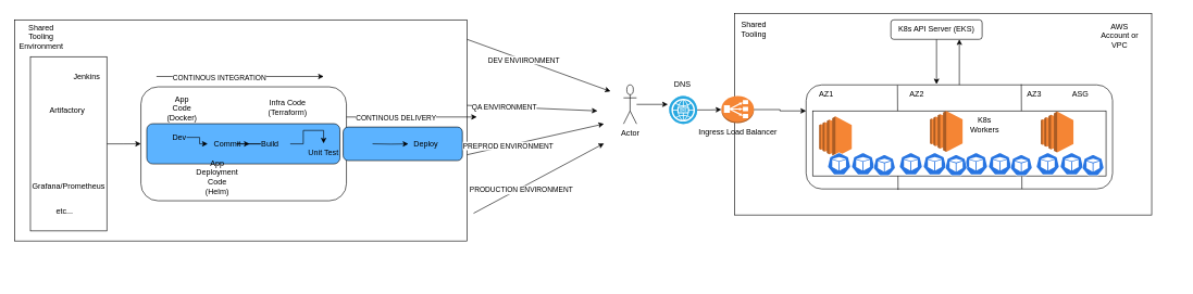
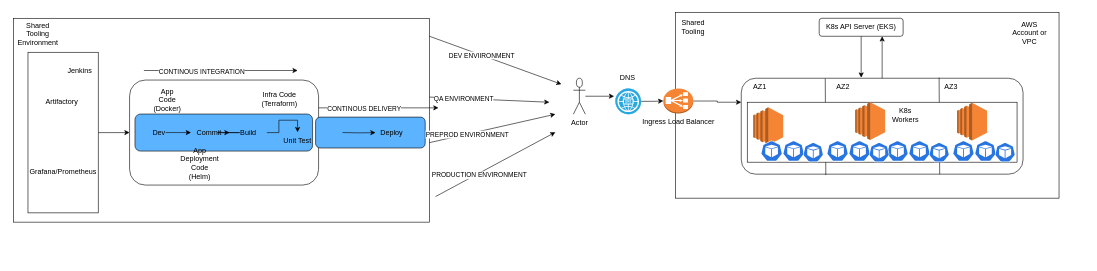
- <mxCell id="71" value="ASG" style="text;html=1;strokeColor=none;fillColor=none;align=center;verticalAlign=middle;whiteSpace=wrap;rounded=0;" parent="31" vertex="1"><mxGeometry x="671" y="110" width="60" height="30" as="geometry" /></mxCell>
- <mxCell id="23" value="Infra Code (Terraform)" style="text;html=1;strokeColor=none;fillColor=none;align=center;verticalAlign=middle;whiteSpace=wrap;rounded=0;" parent="2" vertex="1"><mxGeometry x="383.059" y="118.485" width="54.079" height="30.909" as="geometry" /></mxCell>
+ <mxCell id="23" value="Infra Code (Terraform)" style="text;html=1;strokeColor=none;fillColor=none;align=center;verticalAlign=middle;whiteSpace=wrap;rounded=0;" parent="2" vertex="1"><mxGeometry x="408.059" y="118.485" width="54.079" height="30.909" as="geometry" /></mxCell>
- <mxCell id="14" value="Dev" style="text;html=1;strokeColor=none;fillColor=none;align=center;verticalAlign=middle;whiteSpace=wrap;rounded=0;" parent="12" vertex="1"><mxGeometry x="40.643" y="5.455" width="20.429" height="30.91" as="geometry" /></mxCell>
+ <mxCell id="14" value="Dev" style="text;html=1;strokeColor=none;fillColor=none;align=center;verticalAlign=middle;whiteSpace=wrap;rounded=0;" parent="12" vertex="1"><mxGeometry x="30.643" y="15.455" width="20.429" height="30.91" as="geometry" /></mxCell>
- <mxCell id="10" value="etc..." style="text;html=1;strokeColor=none;fillColor=none;align=center;verticalAlign=middle;whiteSpace=wrap;rounded=0;" parent="2" vertex="1"><mxGeometry x="40.559" y="278.182" width="54.079" height="30.909" as="geometry" /></mxCell>
